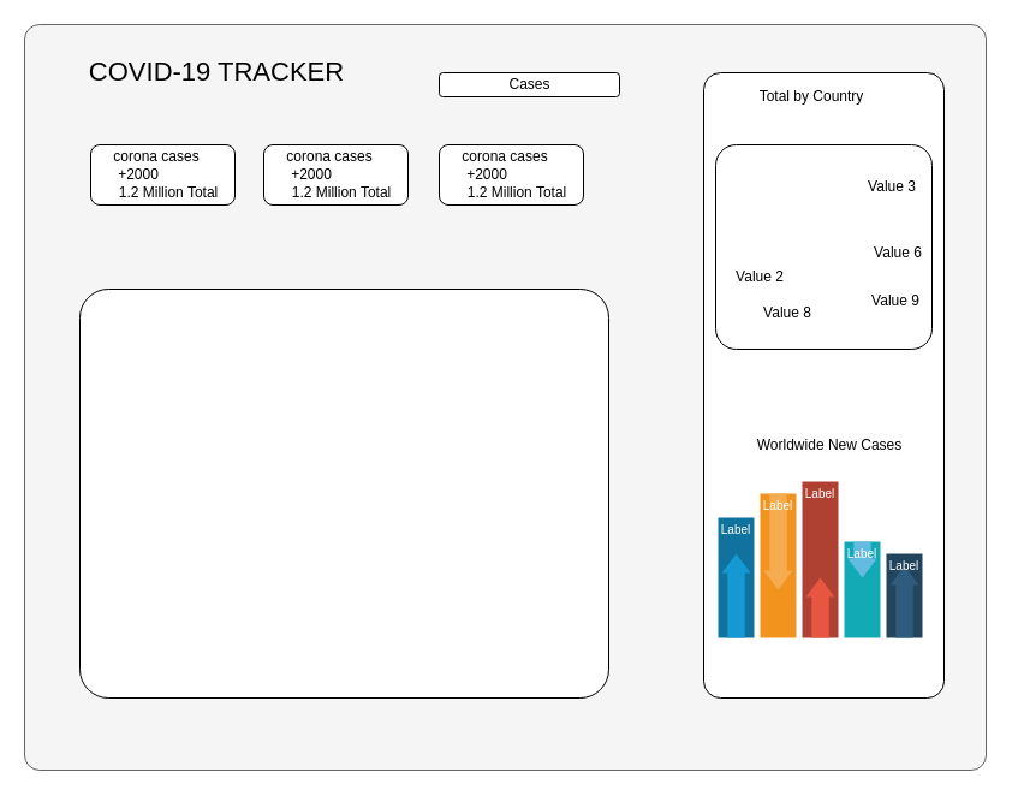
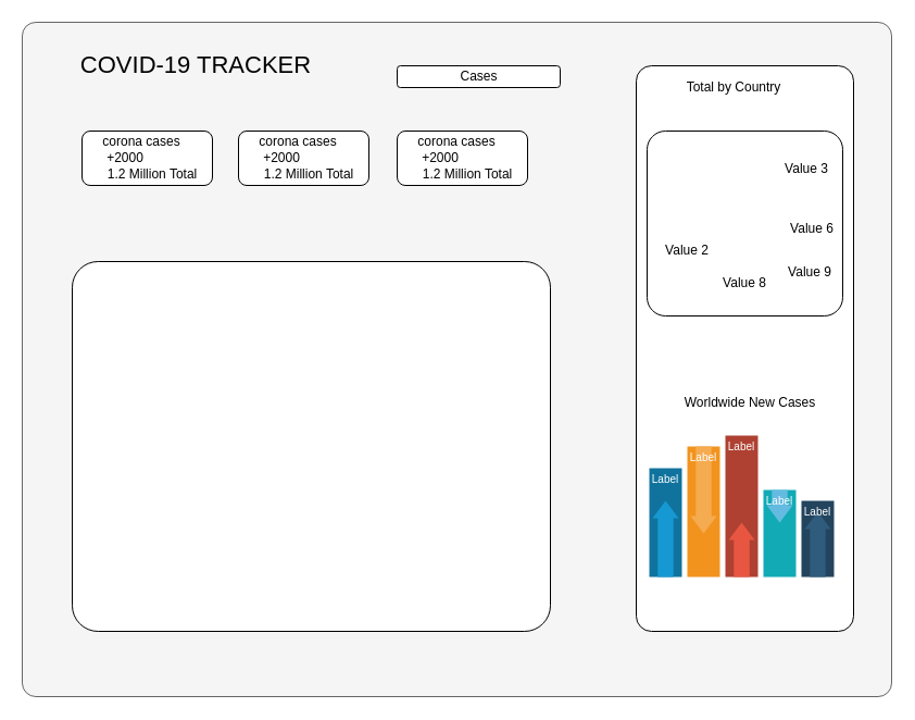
- <mxCell id="44" value="Value 8" style="text;html=1;strokeColor=none;fillColor=none;align=center;verticalAlign=middle;whiteSpace=wrap;rounded=0;" vertex="1" parent="1"><mxGeometry x="630" y="250" width="50" height="20" as="geometry" /></mxCell>
+ <mxCell id="44" value="Value 8" style="text;html=1;strokeColor=none;fillColor=none;align=center;verticalAlign=middle;whiteSpace=wrap;rounded=0;" vertex="1" parent="1"><mxGeometry x="660" y="250" width="50" height="20" as="geometry" /></mxCell>
